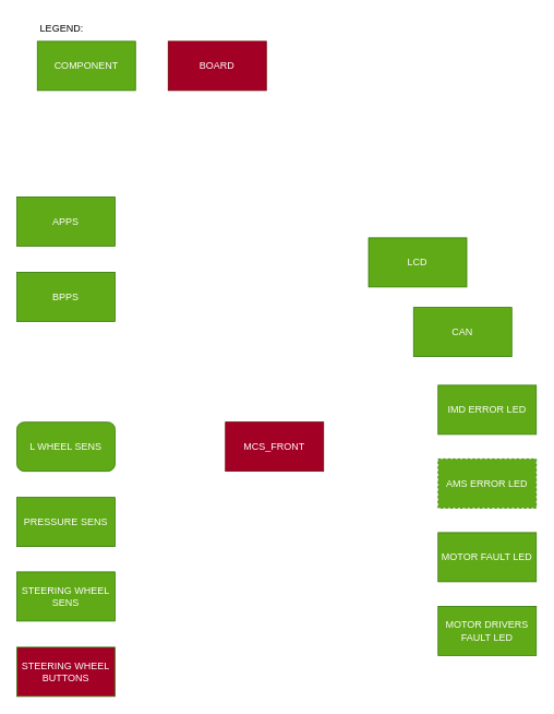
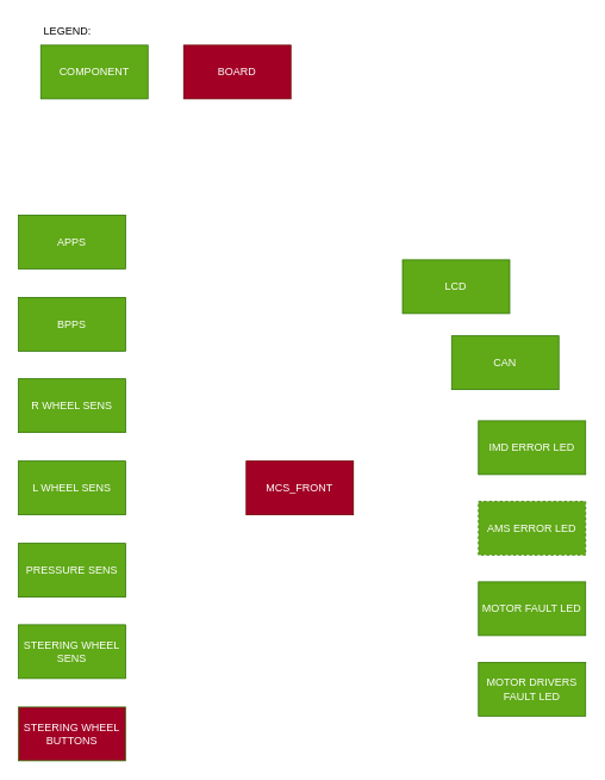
+ <mxCell id="5" value="R WHEEL SENS" style="whiteSpace=wrap;html=1;fillColor=#60a917;fontColor=#ffffff;strokeColor=#2D7600;" parent="1" vertex="1"><mxGeometry x="20" y="423" width="120" height="60" as="geometry" /></mxCell>
- <mxCell id="6" value="L WHEEL SENS" style="whiteSpace=wrap;html=1;fillColor=#60a917;fontColor=#ffffff;strokeColor=#2D7600;rounded=1;" parent="1" vertex="1"><mxGeometry x="20" y="515" width="120" height="60" as="geometry" /></mxCell>
+ <mxCell id="6" value="L WHEEL SENS" style="whiteSpace=wrap;html=1;fillColor=#60a917;fontColor=#ffffff;strokeColor=#2D7600;" parent="1" vertex="1"><mxGeometry x="20" y="515" width="120" height="60" as="geometry" /></mxCell>
